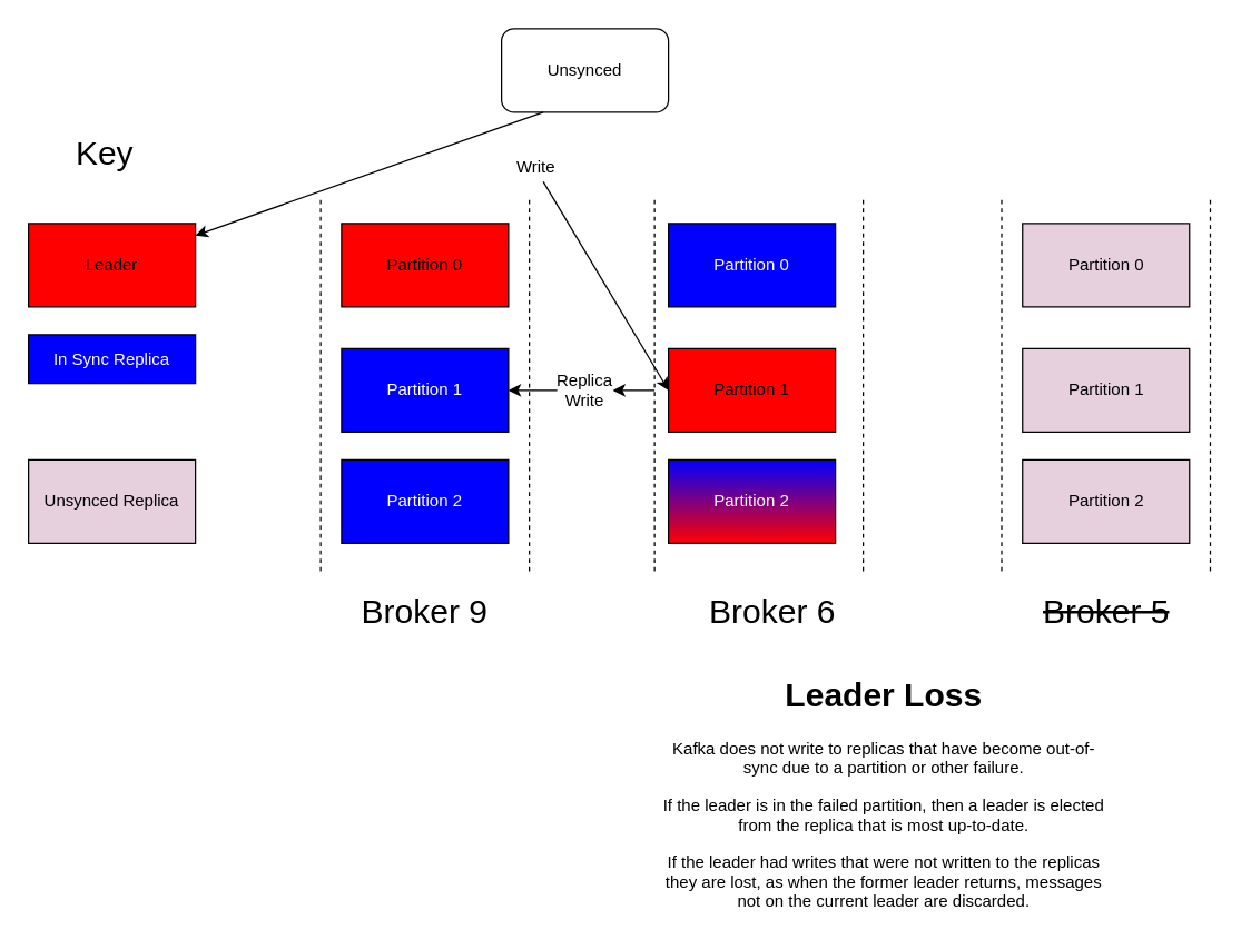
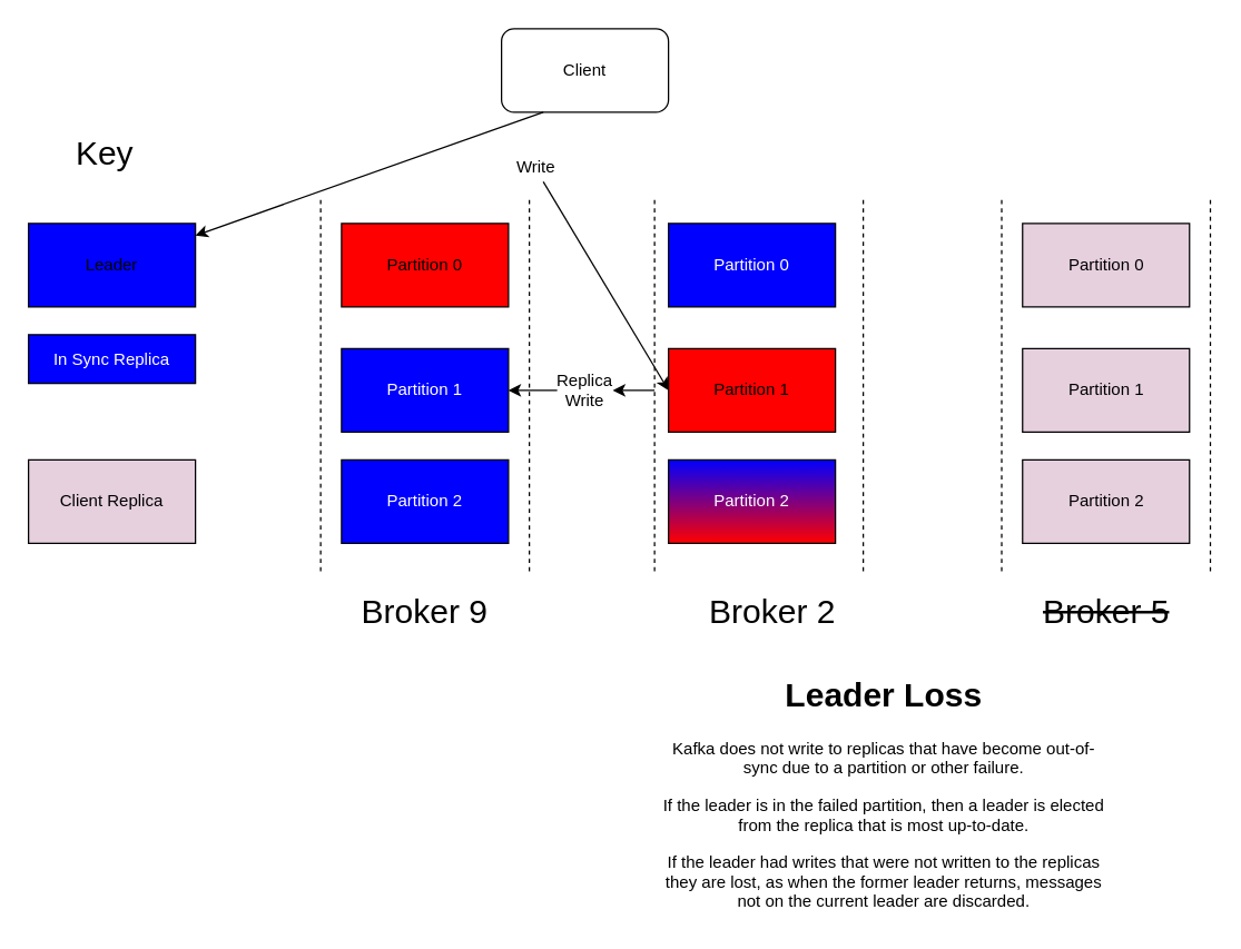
- <mxCell id="24" value="Unsynced" style="rounded=1;whiteSpace=wrap;html=1;fillColor=#FFFFFF;" vertex="1" parent="1"><mxGeometry x="360" y="20" width="120" height="60" as="geometry" /></mxCell>
+ <mxCell id="24" value="Client" style="rounded=1;whiteSpace=wrap;html=1;fillColor=#FFFFFF;" vertex="1" parent="1"><mxGeometry x="360" y="20" width="120" height="60" as="geometry" /></mxCell>
- <mxCell id="20" value="Leader" style="rounded=0;whiteSpace=wrap;html=1;fillColor=#FF0000;" vertex="1" parent="1"><mxGeometry x="20" y="160" width="120" height="60" as="geometry" /></mxCell>
+ <mxCell id="20" value="Leader" style="rounded=0;whiteSpace=wrap;html=1;fillColor=#0000ff;" vertex="1" parent="1"><mxGeometry x="20" y="160" width="120" height="60" as="geometry" /></mxCell>
- <mxCell id="23" value="Unsynced Replica" style="rounded=0;whiteSpace=wrap;html=1;fillColor=#E6D0DE;" vertex="1" parent="1"><mxGeometry x="20" y="330" width="120" height="60" as="geometry" /></mxCell>
+ <mxCell id="23" value="Client Replica" style="rounded=0;whiteSpace=wrap;html=1;fillColor=#E6D0DE;" vertex="1" parent="1"><mxGeometry x="20" y="330" width="120" height="60" as="geometry" /></mxCell>
- <mxCell id="9" value="&lt;font style=&quot;font-size: 24px&quot;&gt;Broker 6&lt;/font&gt;" style="text;html=1;strokeColor=none;fillColor=none;align=center;verticalAlign=middle;whiteSpace=wrap;rounded=0;" vertex="1" parent="1"><mxGeometry x="500" y="430" width="110" height="20" as="geometry" /></mxCell>
+ <mxCell id="9" value="&lt;font style=&quot;font-size: 24px&quot;&gt;Broker 2&lt;/font&gt;" style="text;html=1;strokeColor=none;fillColor=none;align=center;verticalAlign=middle;whiteSpace=wrap;rounded=0;" vertex="1" parent="1"><mxGeometry x="500" y="430" width="110" height="20" as="geometry" /></mxCell>
